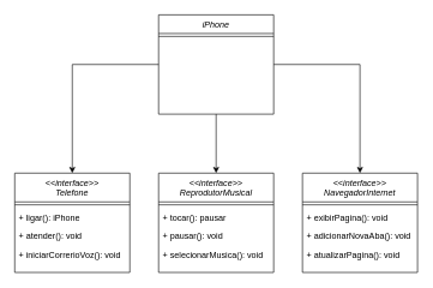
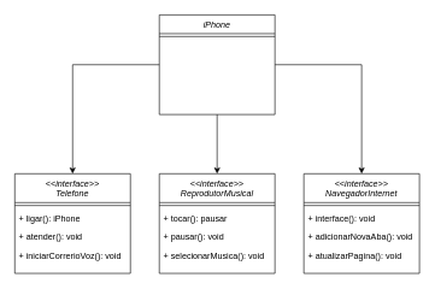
- <mxCell id="14" value="+ exibirPagina(): void" style="text;align=left;verticalAlign=top;spacingLeft=4;spacingRight=4;overflow=hidden;rotatable=0;points=[[0,0.5],[1,0.5]];portConstraint=eastwest;" vertex="1" parent="12"><mxGeometry y="48" width="160" height="26" as="geometry" /></mxCell>
+ <mxCell id="14" value="+ interface(): void" style="text;align=left;verticalAlign=top;spacingLeft=4;spacingRight=4;overflow=hidden;rotatable=0;points=[[0,0.5],[1,0.5]];portConstraint=eastwest;" vertex="1" parent="12"><mxGeometry y="48" width="160" height="26" as="geometry" /></mxCell>
